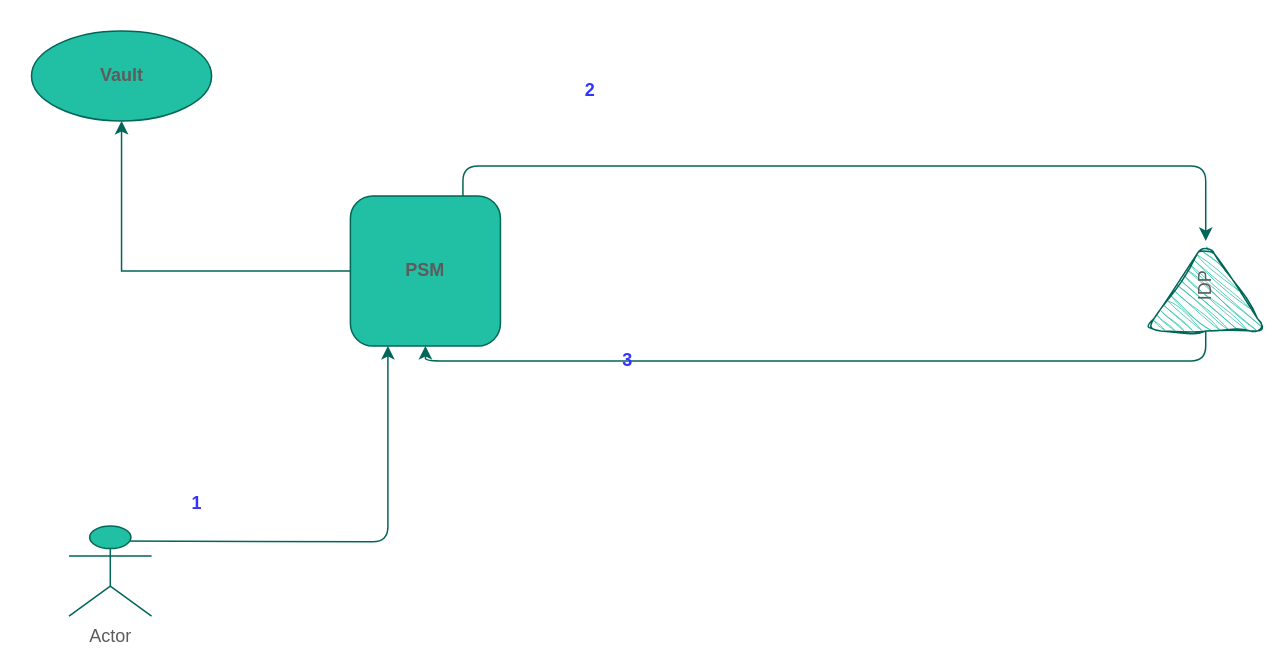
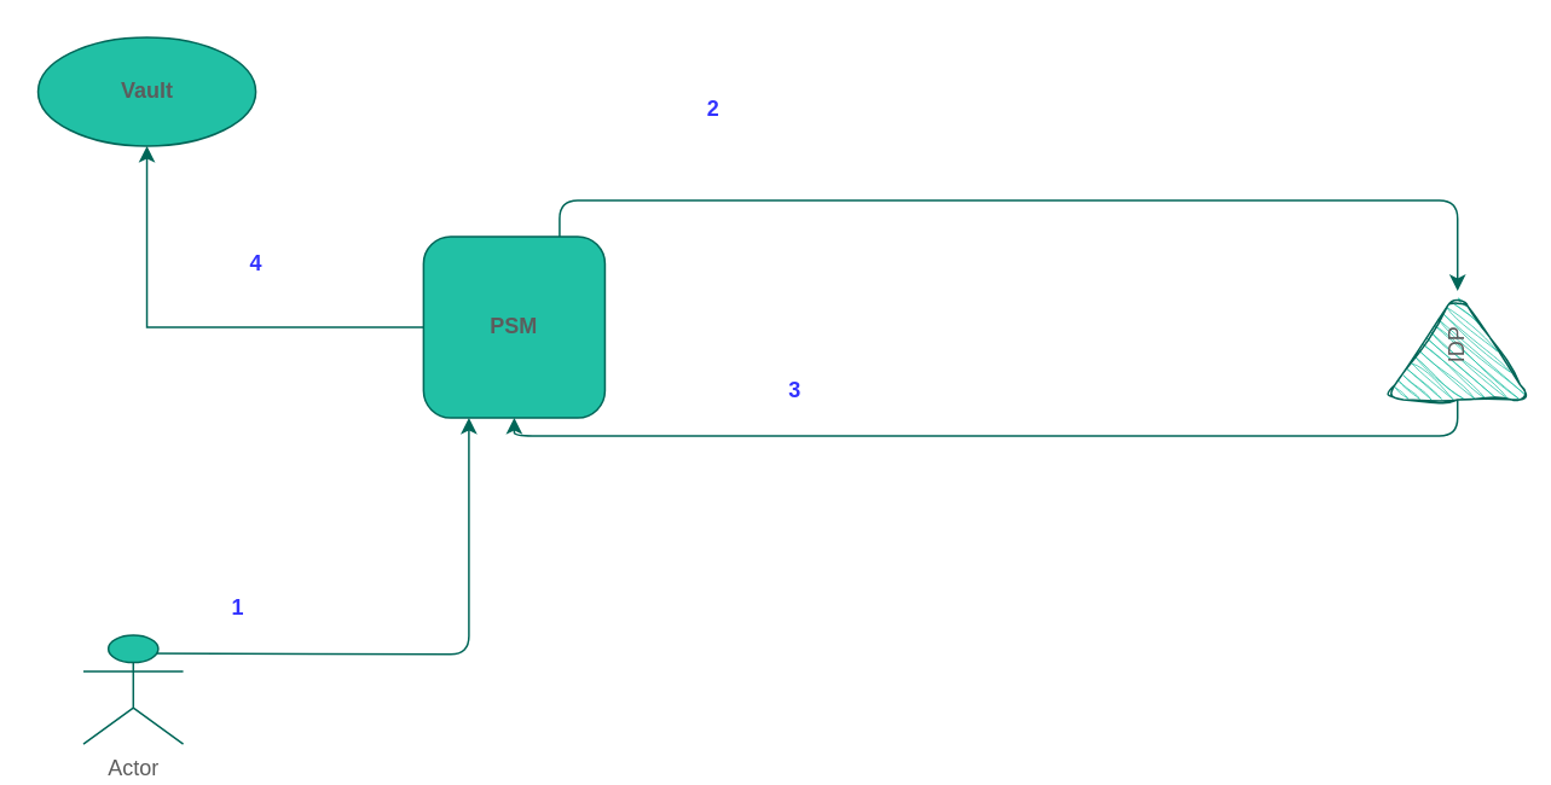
+ <mxCell id="13" value="&lt;b&gt;&lt;font color=&quot;#3333ff&quot;&gt;4&lt;/font&gt;&lt;/b&gt;" style="text;html=1;align=center;verticalAlign=middle;whiteSpace=wrap;rounded=0;fontColor=#5C5C5C;" parent="1" vertex="1"><mxGeometry x="110.5" y="130" width="60" height="30" as="geometry" /></mxCell>
- <mxCell id="12" value="&lt;font color=&quot;#3333ff&quot;&gt;&lt;b&gt;3&lt;/b&gt;&lt;/font&gt;" style="text;html=1;align=center;verticalAlign=middle;whiteSpace=wrap;rounded=0;fontColor=#5C5C5C;" parent="1" vertex="1"><mxGeometry x="388" y="225" width="60" height="30" as="geometry" /></mxCell>
+ <mxCell id="12" value="&lt;font color=&quot;#3333ff&quot;&gt;&lt;b&gt;3&lt;/b&gt;&lt;/font&gt;" style="text;html=1;align=center;verticalAlign=middle;whiteSpace=wrap;rounded=0;fontColor=#5C5C5C;" parent="1" vertex="1"><mxGeometry x="408" y="200" width="60" height="30" as="geometry" /></mxCell>
